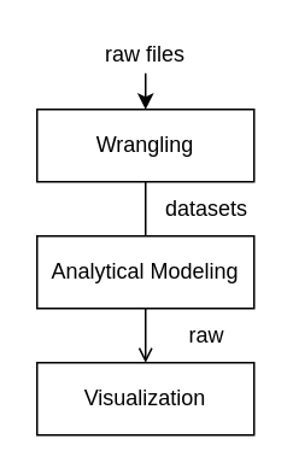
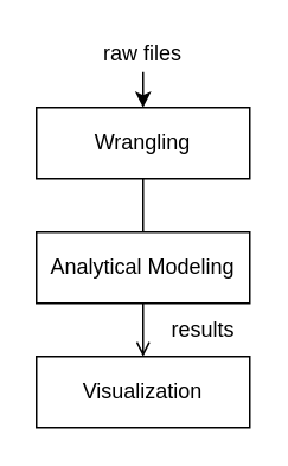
- <mxCell id="5" value="datasets" style="text;html=1;strokeColor=none;fillColor=none;align=center;verticalAlign=middle;whiteSpace=wrap;rounded=0;" parent="1" vertex="1"><mxGeometry x="94" y="105" width="40" height="20" as="geometry" /></mxCell>
- <mxCell id="10" value="raw" style="text;html=1;strokeColor=none;fillColor=none;align=center;verticalAlign=middle;whiteSpace=wrap;rounded=0;" parent="1" vertex="1"><mxGeometry x="94" y="175" width="40" height="20" as="geometry" /></mxCell>
+ <mxCell id="10" value="results" style="text;html=1;strokeColor=none;fillColor=none;align=center;verticalAlign=middle;whiteSpace=wrap;rounded=0;" parent="1" vertex="1"><mxGeometry x="94" y="175" width="40" height="20" as="geometry" /></mxCell>
